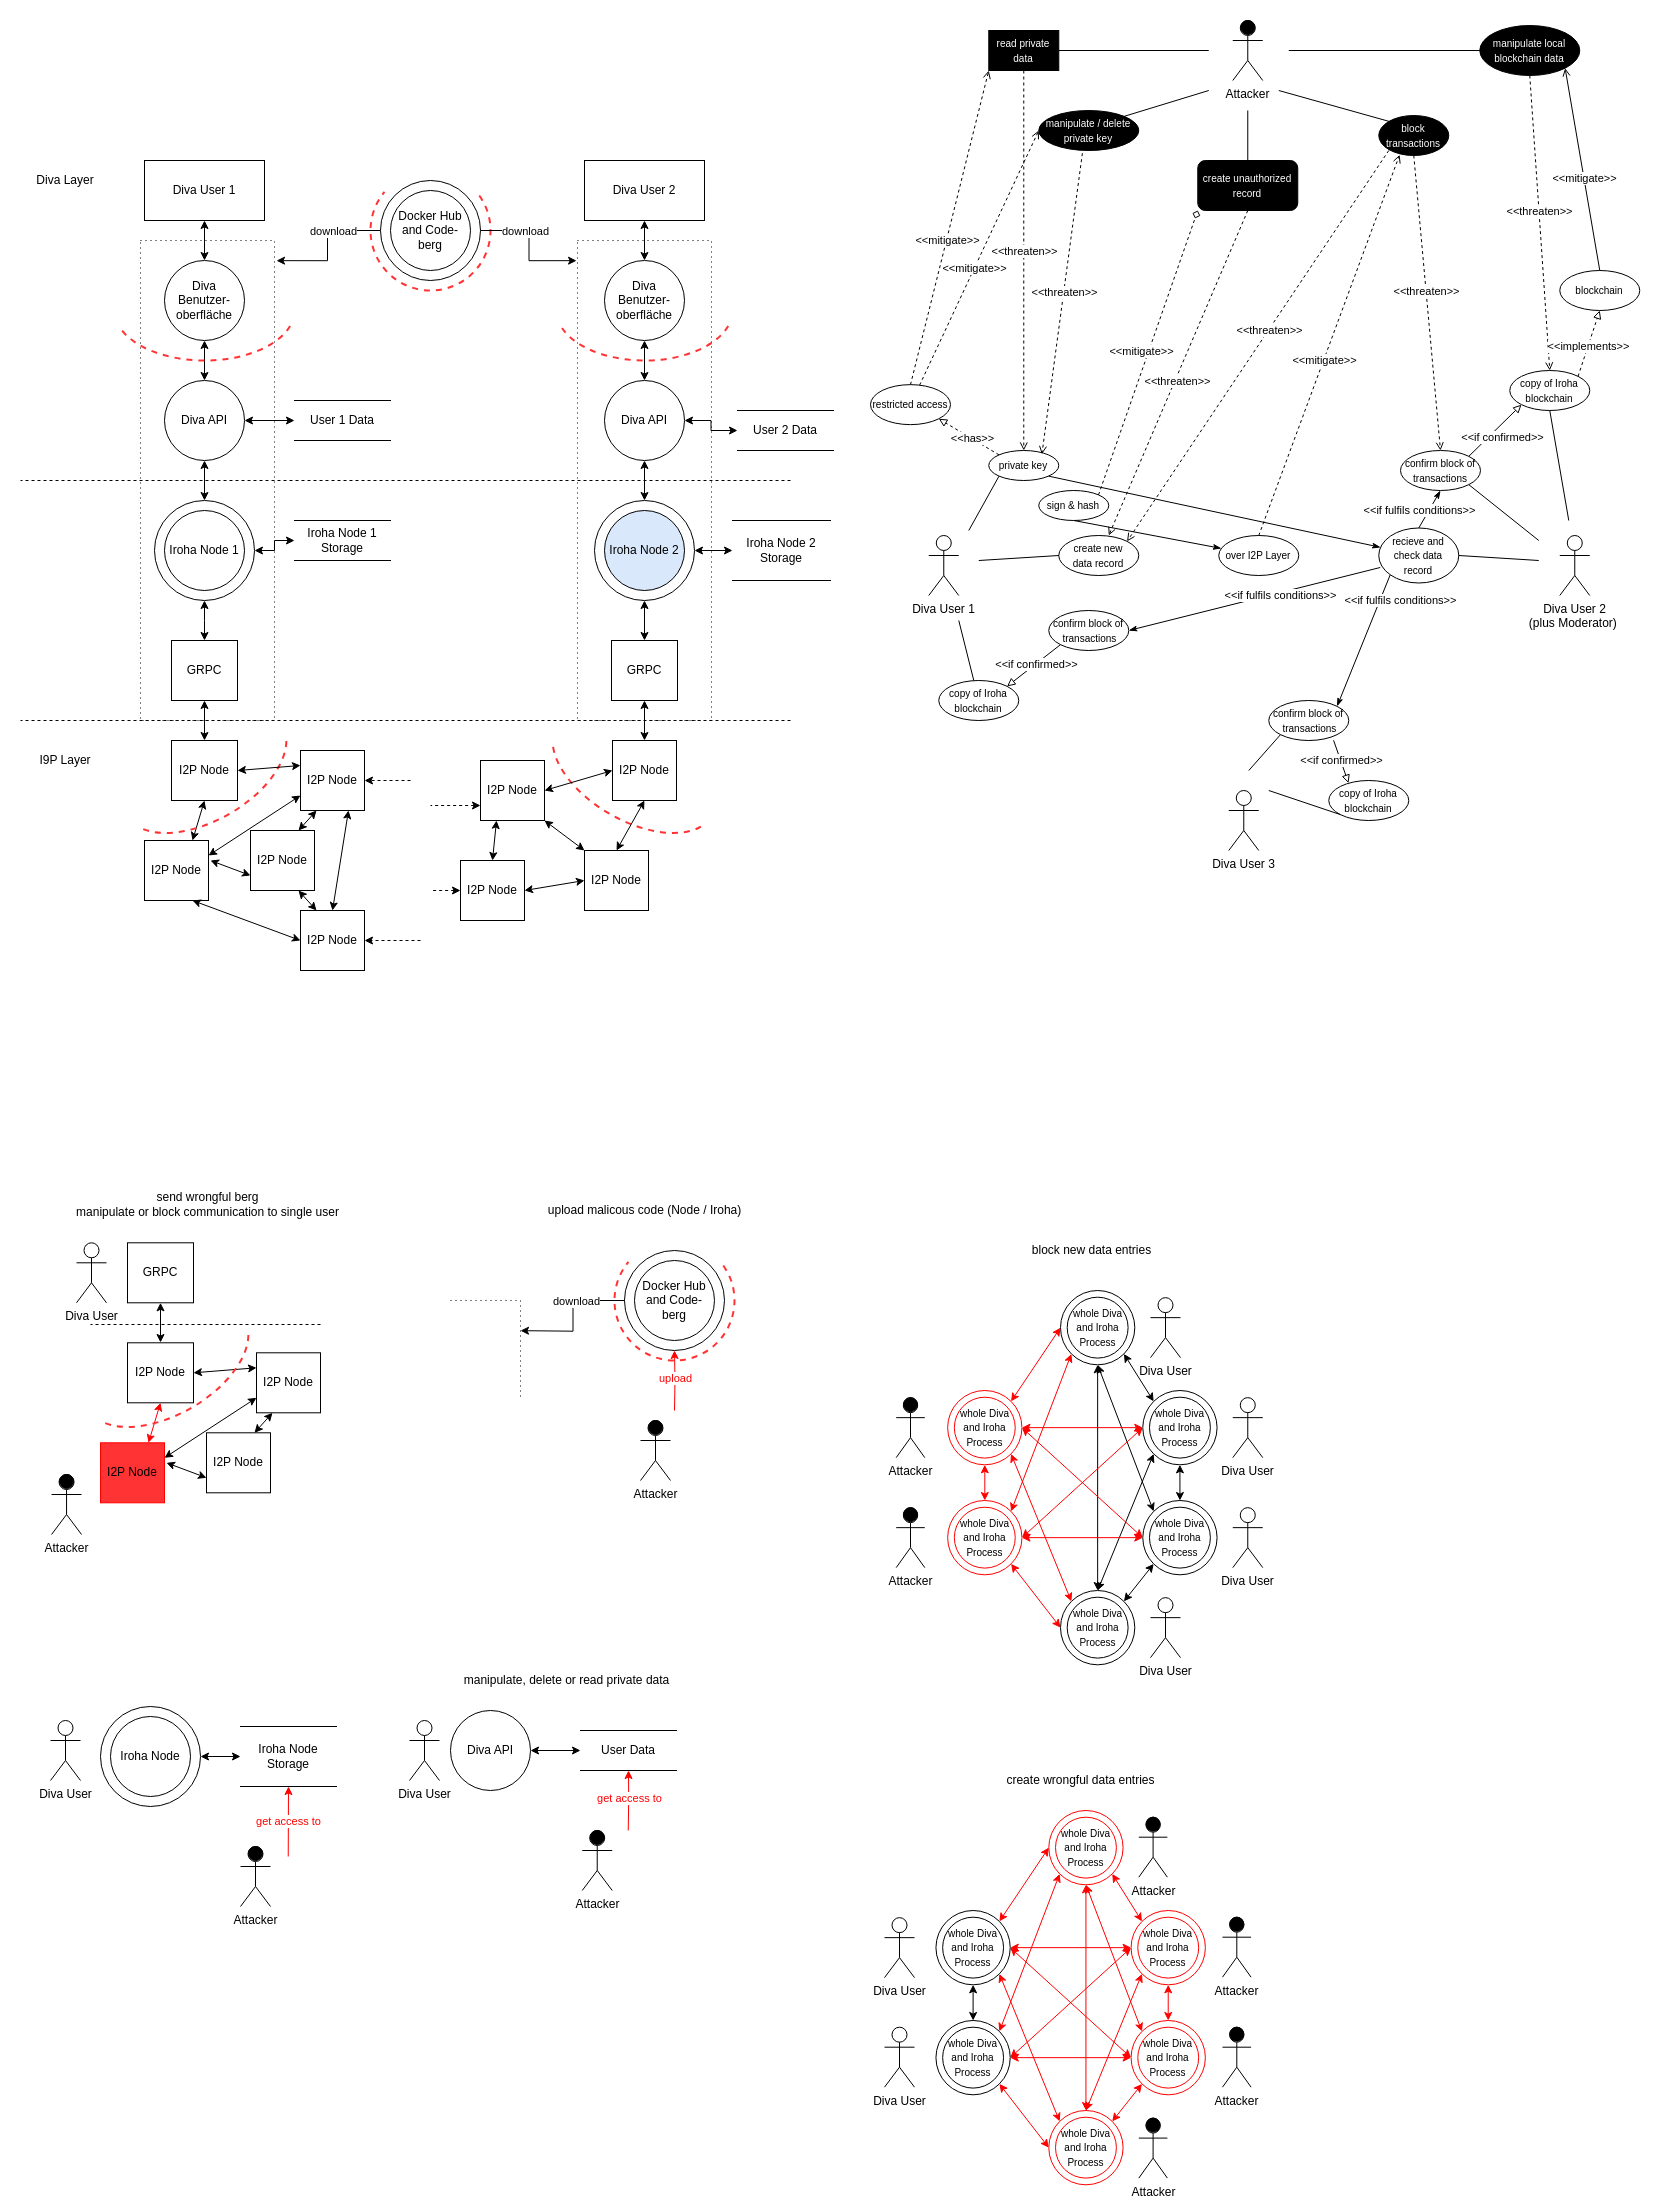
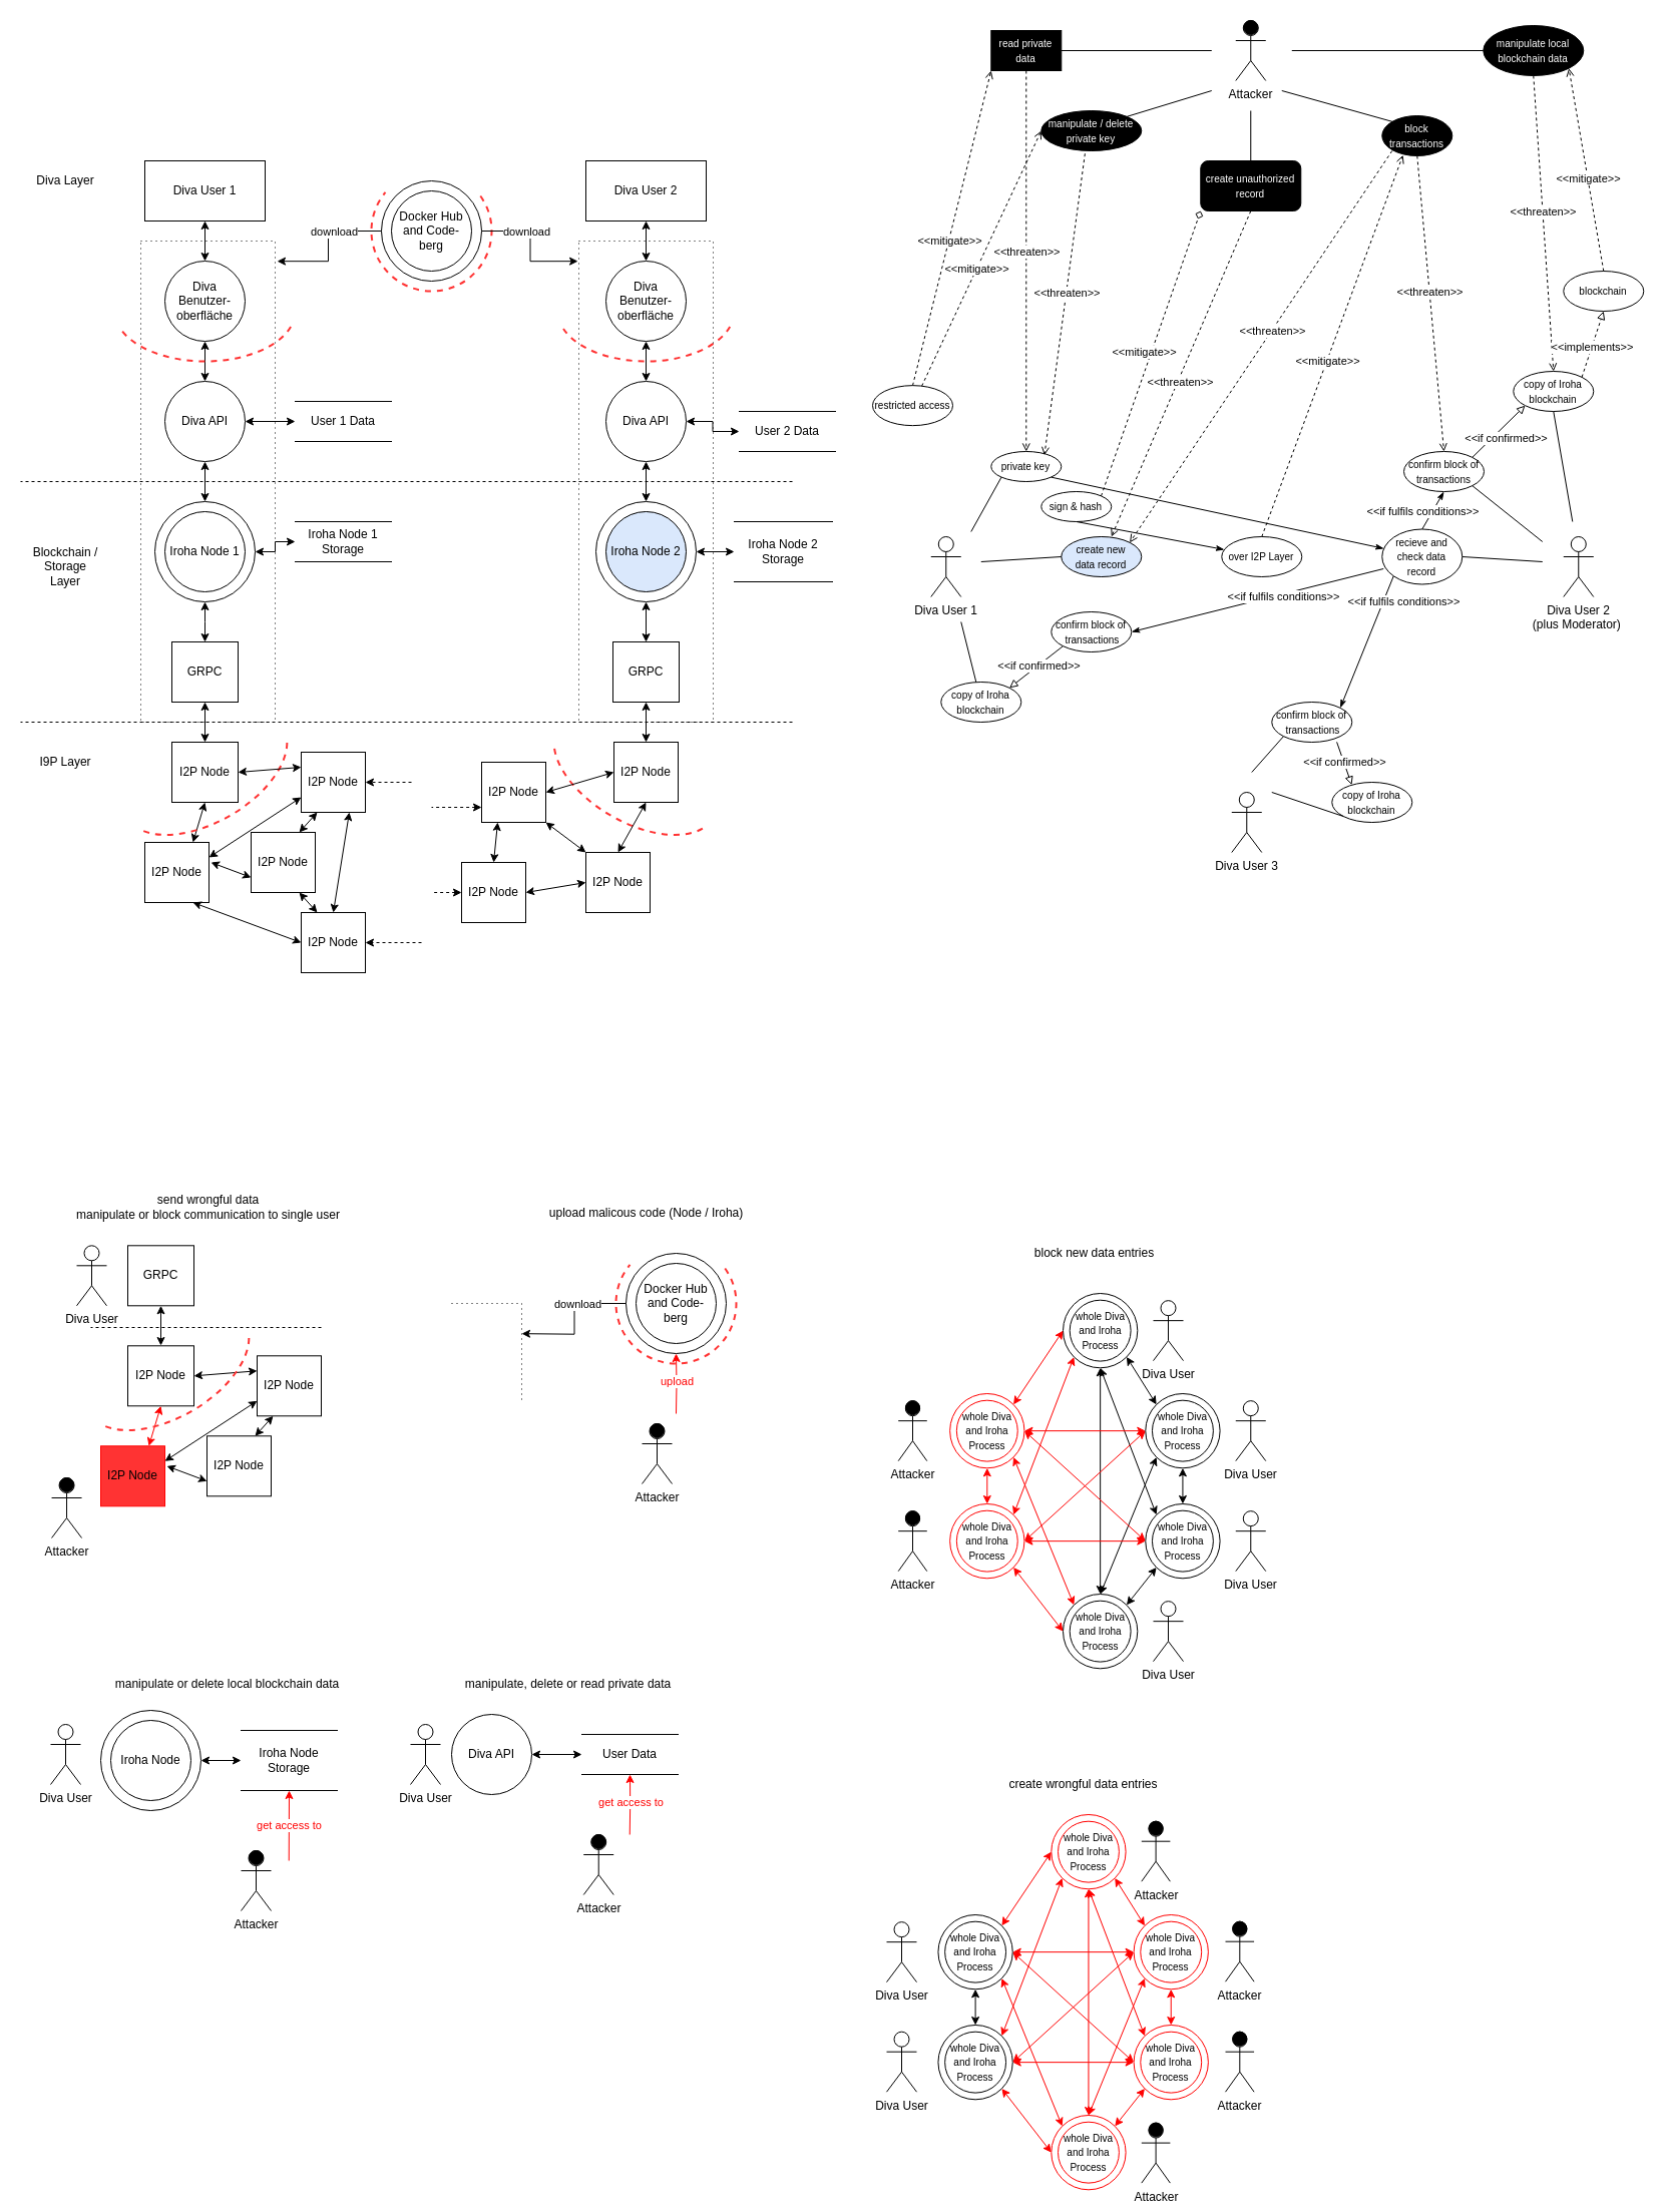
- <mxCell id="168" value="" style="endArrow=open;html=1;dashed=0;exitX=0.5;exitY=0;exitDx=0;exitDy=0;entryX=1;entryY=1;entryDx=0;entryDy=0;endFill=0;" edge="1" parent="1" source="167" target="139"><mxGeometry width="50" height="50" relative="1" as="geometry"><mxPoint x="1268.28" y="545" as="sourcePoint" /><mxPoint x="1409.14" y="164.28" as="targetPoint" /></mxGeometry></mxCell>
+ <mxCell id="168" value="" style="endArrow=open;html=1;dashed=1;exitX=0.5;exitY=0;exitDx=0;exitDy=0;entryX=1;entryY=1;entryDx=0;entryDy=0;endFill=0;" edge="1" parent="1" source="167" target="139"><mxGeometry width="50" height="50" relative="1" as="geometry"><mxPoint x="1268.28" y="545" as="sourcePoint" /><mxPoint x="1409.14" y="164.28" as="targetPoint" /></mxGeometry></mxCell>
- <mxCell id="174" value="" style="endArrow=block;html=1;dashed=1;entryX=1;entryY=1;entryDx=0;entryDy=0;endFill=0;exitX=0;exitY=0;exitDx=0;exitDy=0;" edge="1" parent="1" source="117" target="178"><mxGeometry width="50" height="50" relative="1" as="geometry"><mxPoint x="848.284" y="464.998" as="sourcePoint" /><mxPoint x="910" y="424.14" as="targetPoint" /></mxGeometry></mxCell>
- <mxCell id="175" value="&amp;lt;&amp;lt;has&amp;gt;&amp;gt;" style="edgeLabel;html=1;align=center;verticalAlign=middle;resizable=0;points=[];" vertex="1" connectable="0" parent="174"><mxGeometry x="-0.08" relative="1" as="geometry"><mxPoint as="offset" /></mxGeometry></mxCell>
- <mxCell id="132" value="&lt;span style=&quot;font-size: 10px&quot;&gt;create new &lt;br&gt;data record&lt;/span&gt;" style="ellipse;whiteSpace=wrap;html=1;fillColor=#FFFFFF;" vertex="1" parent="1"><mxGeometry x="1058.28" y="535" width="80" height="40" as="geometry" /></mxCell>
+ <mxCell id="132" value="&lt;span style=&quot;font-size: 10px&quot;&gt;create new &lt;br&gt;data record&lt;/span&gt;" style="ellipse;whiteSpace=wrap;html=1;fillColor=#dae8fc;" vertex="1" parent="1"><mxGeometry x="1058.28" y="535" width="80" height="40" as="geometry" /></mxCell>
+ <mxCell id="13" value="Blockchain / Storage Layer" style="text;html=1;strokeColor=none;fillColor=none;align=center;verticalAlign=middle;whiteSpace=wrap;rounded=0;" parent="1" vertex="1"><mxGeometry x="30" y="540" width="70" height="50" as="geometry" /></mxCell>
- <mxCell id="80" value="send wrongful berg&lt;br&gt;manipulate or block communication to single user" style="text;html=1;align=center;verticalAlign=middle;resizable=0;points=[];autosize=1;" vertex="1" parent="79"><mxGeometry x="15.942" y="-5" width="280" height="30" as="geometry" /></mxCell>
+ <mxCell id="80" value="send wrongful data&lt;br&gt;manipulate or block communication to single user" style="text;html=1;align=center;verticalAlign=middle;resizable=0;points=[];autosize=1;" vertex="1" parent="79"><mxGeometry x="15.942" y="-5" width="280" height="30" as="geometry" /></mxCell>
+ <mxCell id="201" value="manipulate or delete local blockchain data" style="text;html=1;align=center;verticalAlign=middle;resizable=0;points=[];autosize=1;" vertex="1" parent="200"><mxGeometry x="6" width="240" height="20" as="geometry" /></mxCell>
